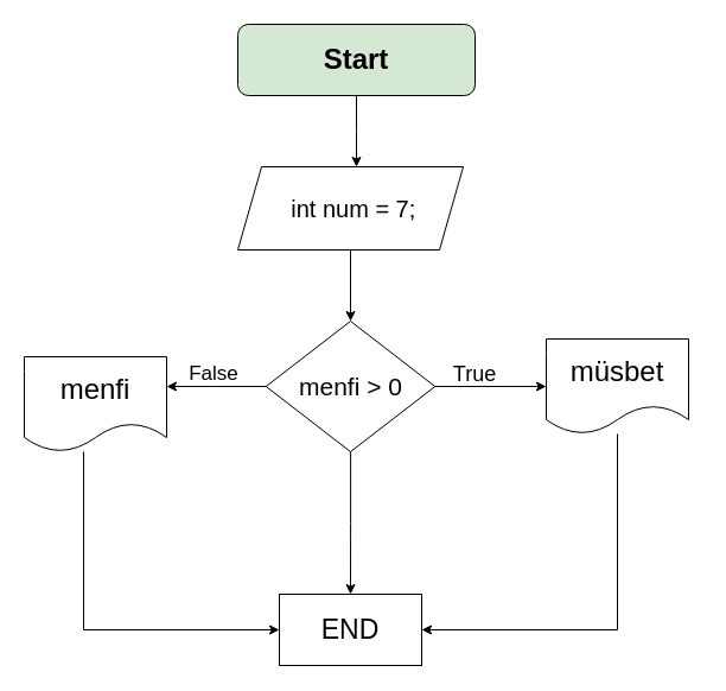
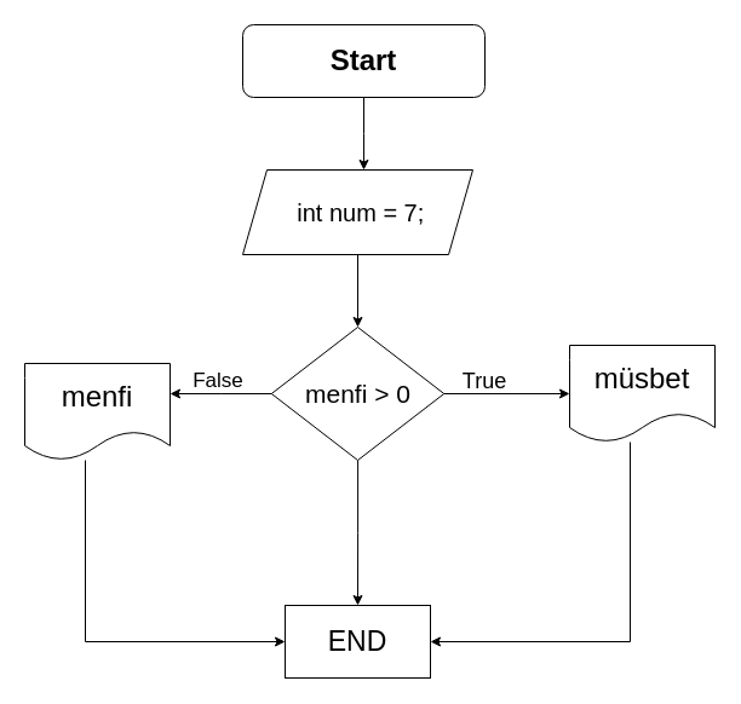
- <mxCell id="3" value="&lt;h1&gt;Start&lt;/h1&gt;" style="rounded=1;whiteSpace=wrap;html=1;fillColor=#d5e8d4;" vertex="1" parent="1"><mxGeometry x="200" y="20" width="200" height="60" as="geometry" /></mxCell>
+ <mxCell id="3" value="&lt;h1&gt;Start&lt;/h1&gt;" style="rounded=1;whiteSpace=wrap;html=1;" vertex="1" parent="1"><mxGeometry x="200" y="20" width="200" height="60" as="geometry" /></mxCell>
- <mxCell id="14" value="&lt;font style=&quot;font-size: 24px;&quot;&gt;müsbet&lt;/font&gt;" style="shape=document;whiteSpace=wrap;html=1;boundedLbl=1;" vertex="1" parent="1"><mxGeometry x="460" y="285" width="120" height="80" as="geometry" /></mxCell>
+ <mxCell id="14" value="&lt;font style=&quot;font-size: 24px;&quot;&gt;müsbet&lt;/font&gt;" style="shape=document;whiteSpace=wrap;html=1;boundedLbl=1;" vertex="1" parent="1"><mxGeometry x="470" y="285" width="120" height="80" as="geometry" /></mxCell>
